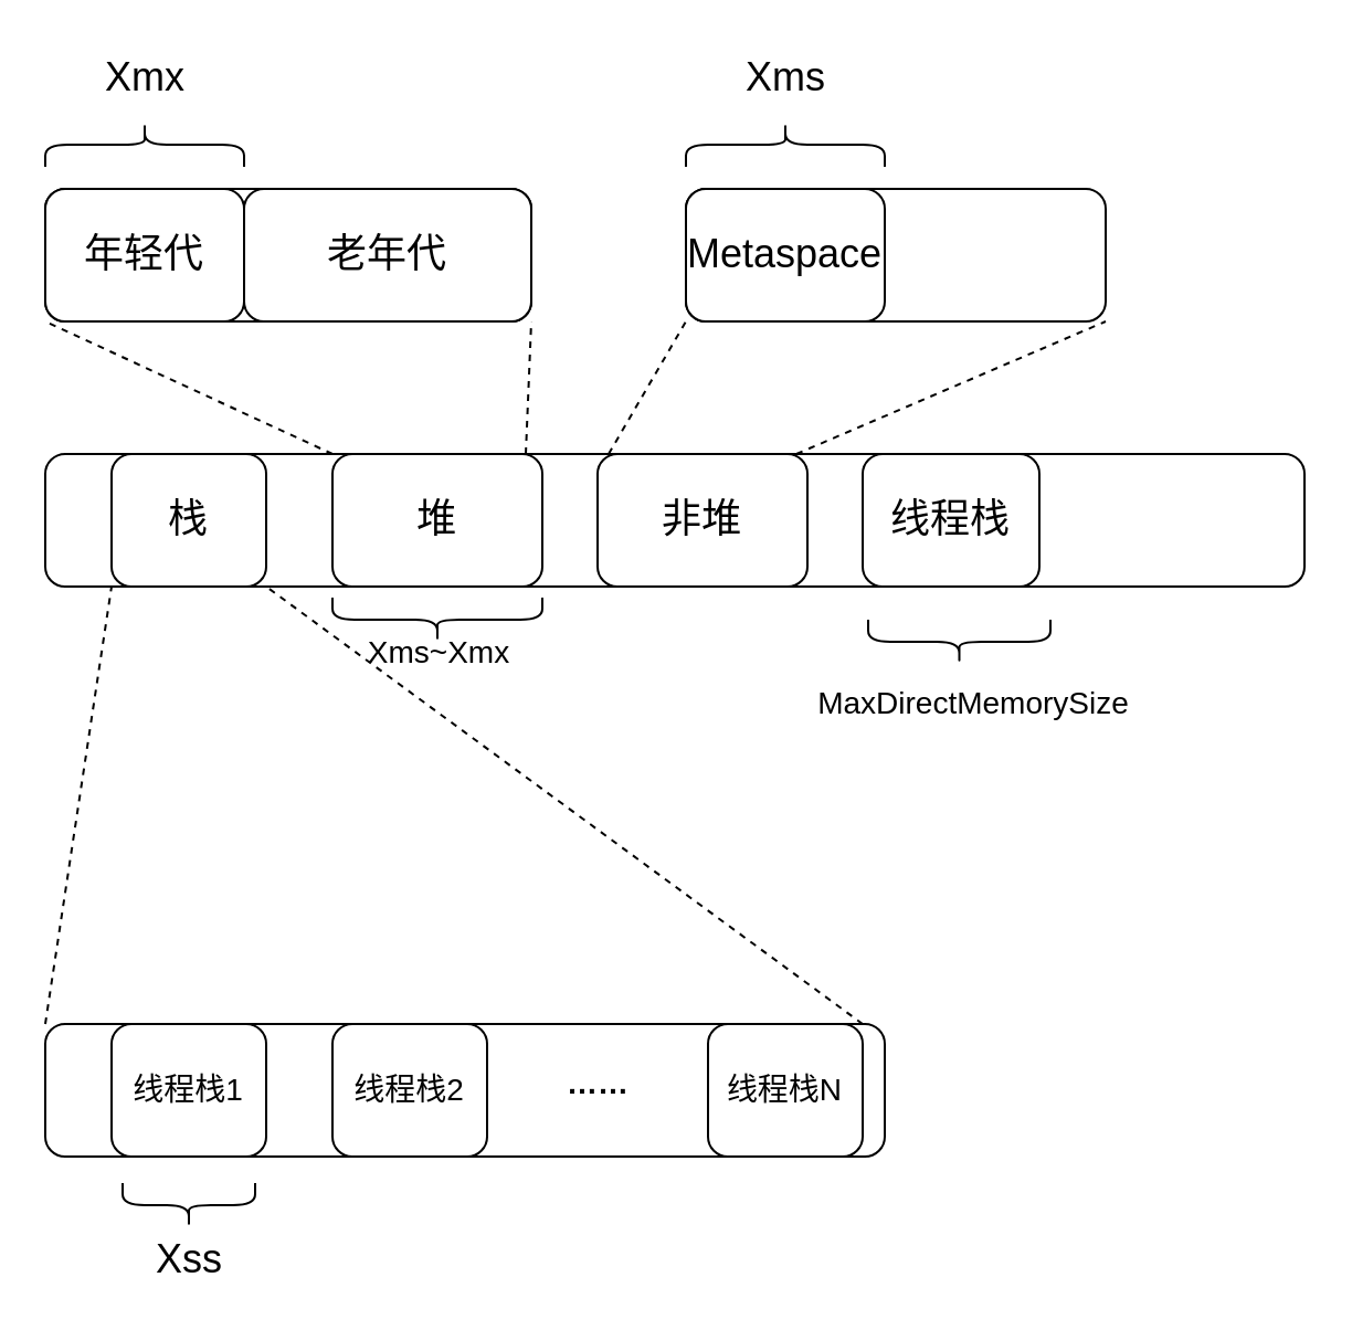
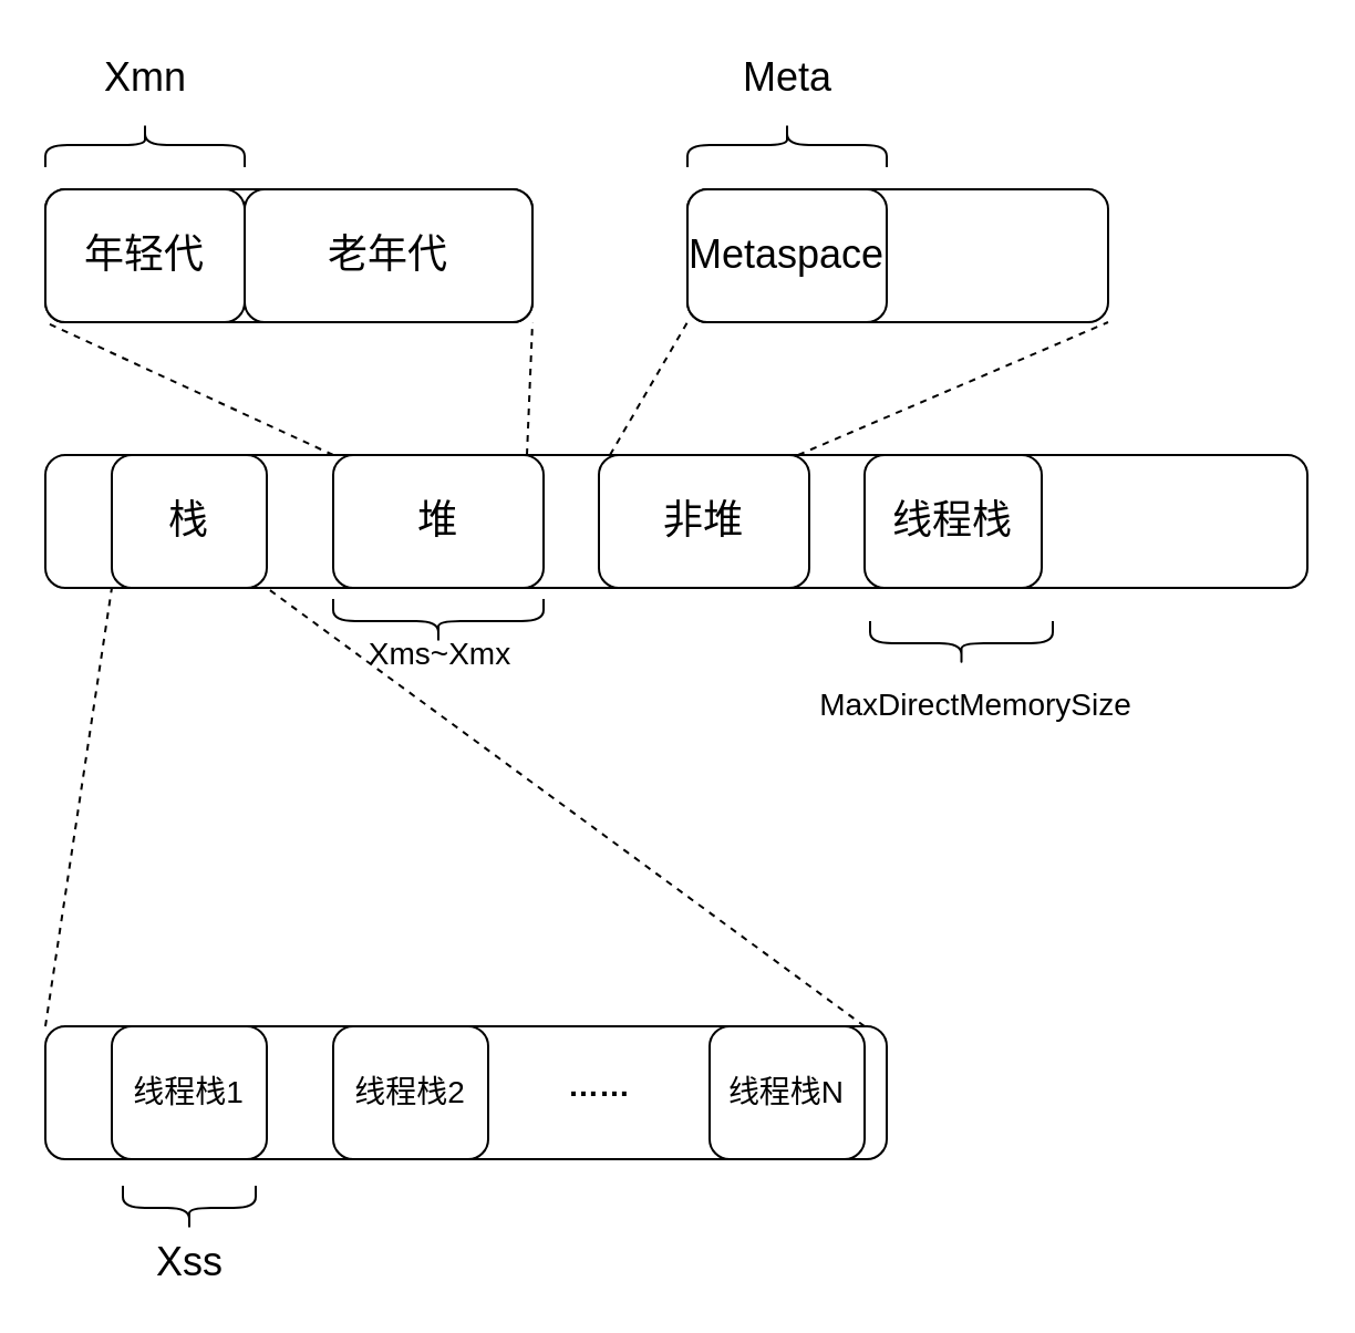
- <mxCell id="22" value="&lt;font style=&quot;font-size: 18px&quot;&gt;Xmx&lt;/font&gt;" style="text;html=1;align=center;verticalAlign=middle;resizable=0;points=[];autosize=1;" vertex="1" parent="1"><mxGeometry x="40" y="25" width="50" height="20" as="geometry" /></mxCell>
+ <mxCell id="22" value="&lt;font style=&quot;font-size: 18px&quot;&gt;Xmn&lt;/font&gt;" style="text;html=1;align=center;verticalAlign=middle;resizable=0;points=[];autosize=1;" vertex="1" parent="1"><mxGeometry x="40" y="25" width="50" height="20" as="geometry" /></mxCell>
- <mxCell id="27" value="&lt;font style=&quot;font-size: 18px&quot;&gt;Xms&lt;/font&gt;" style="text;html=1;align=center;verticalAlign=middle;resizable=0;points=[];autosize=1;" vertex="1" parent="1"><mxGeometry x="325" y="25" width="60" height="20" as="geometry" /></mxCell>
+ <mxCell id="27" value="&lt;font style=&quot;font-size: 18px&quot;&gt;Meta&lt;/font&gt;" style="text;html=1;align=center;verticalAlign=middle;resizable=0;points=[];autosize=1;" vertex="1" parent="1"><mxGeometry x="325" y="25" width="60" height="20" as="geometry" /></mxCell>
